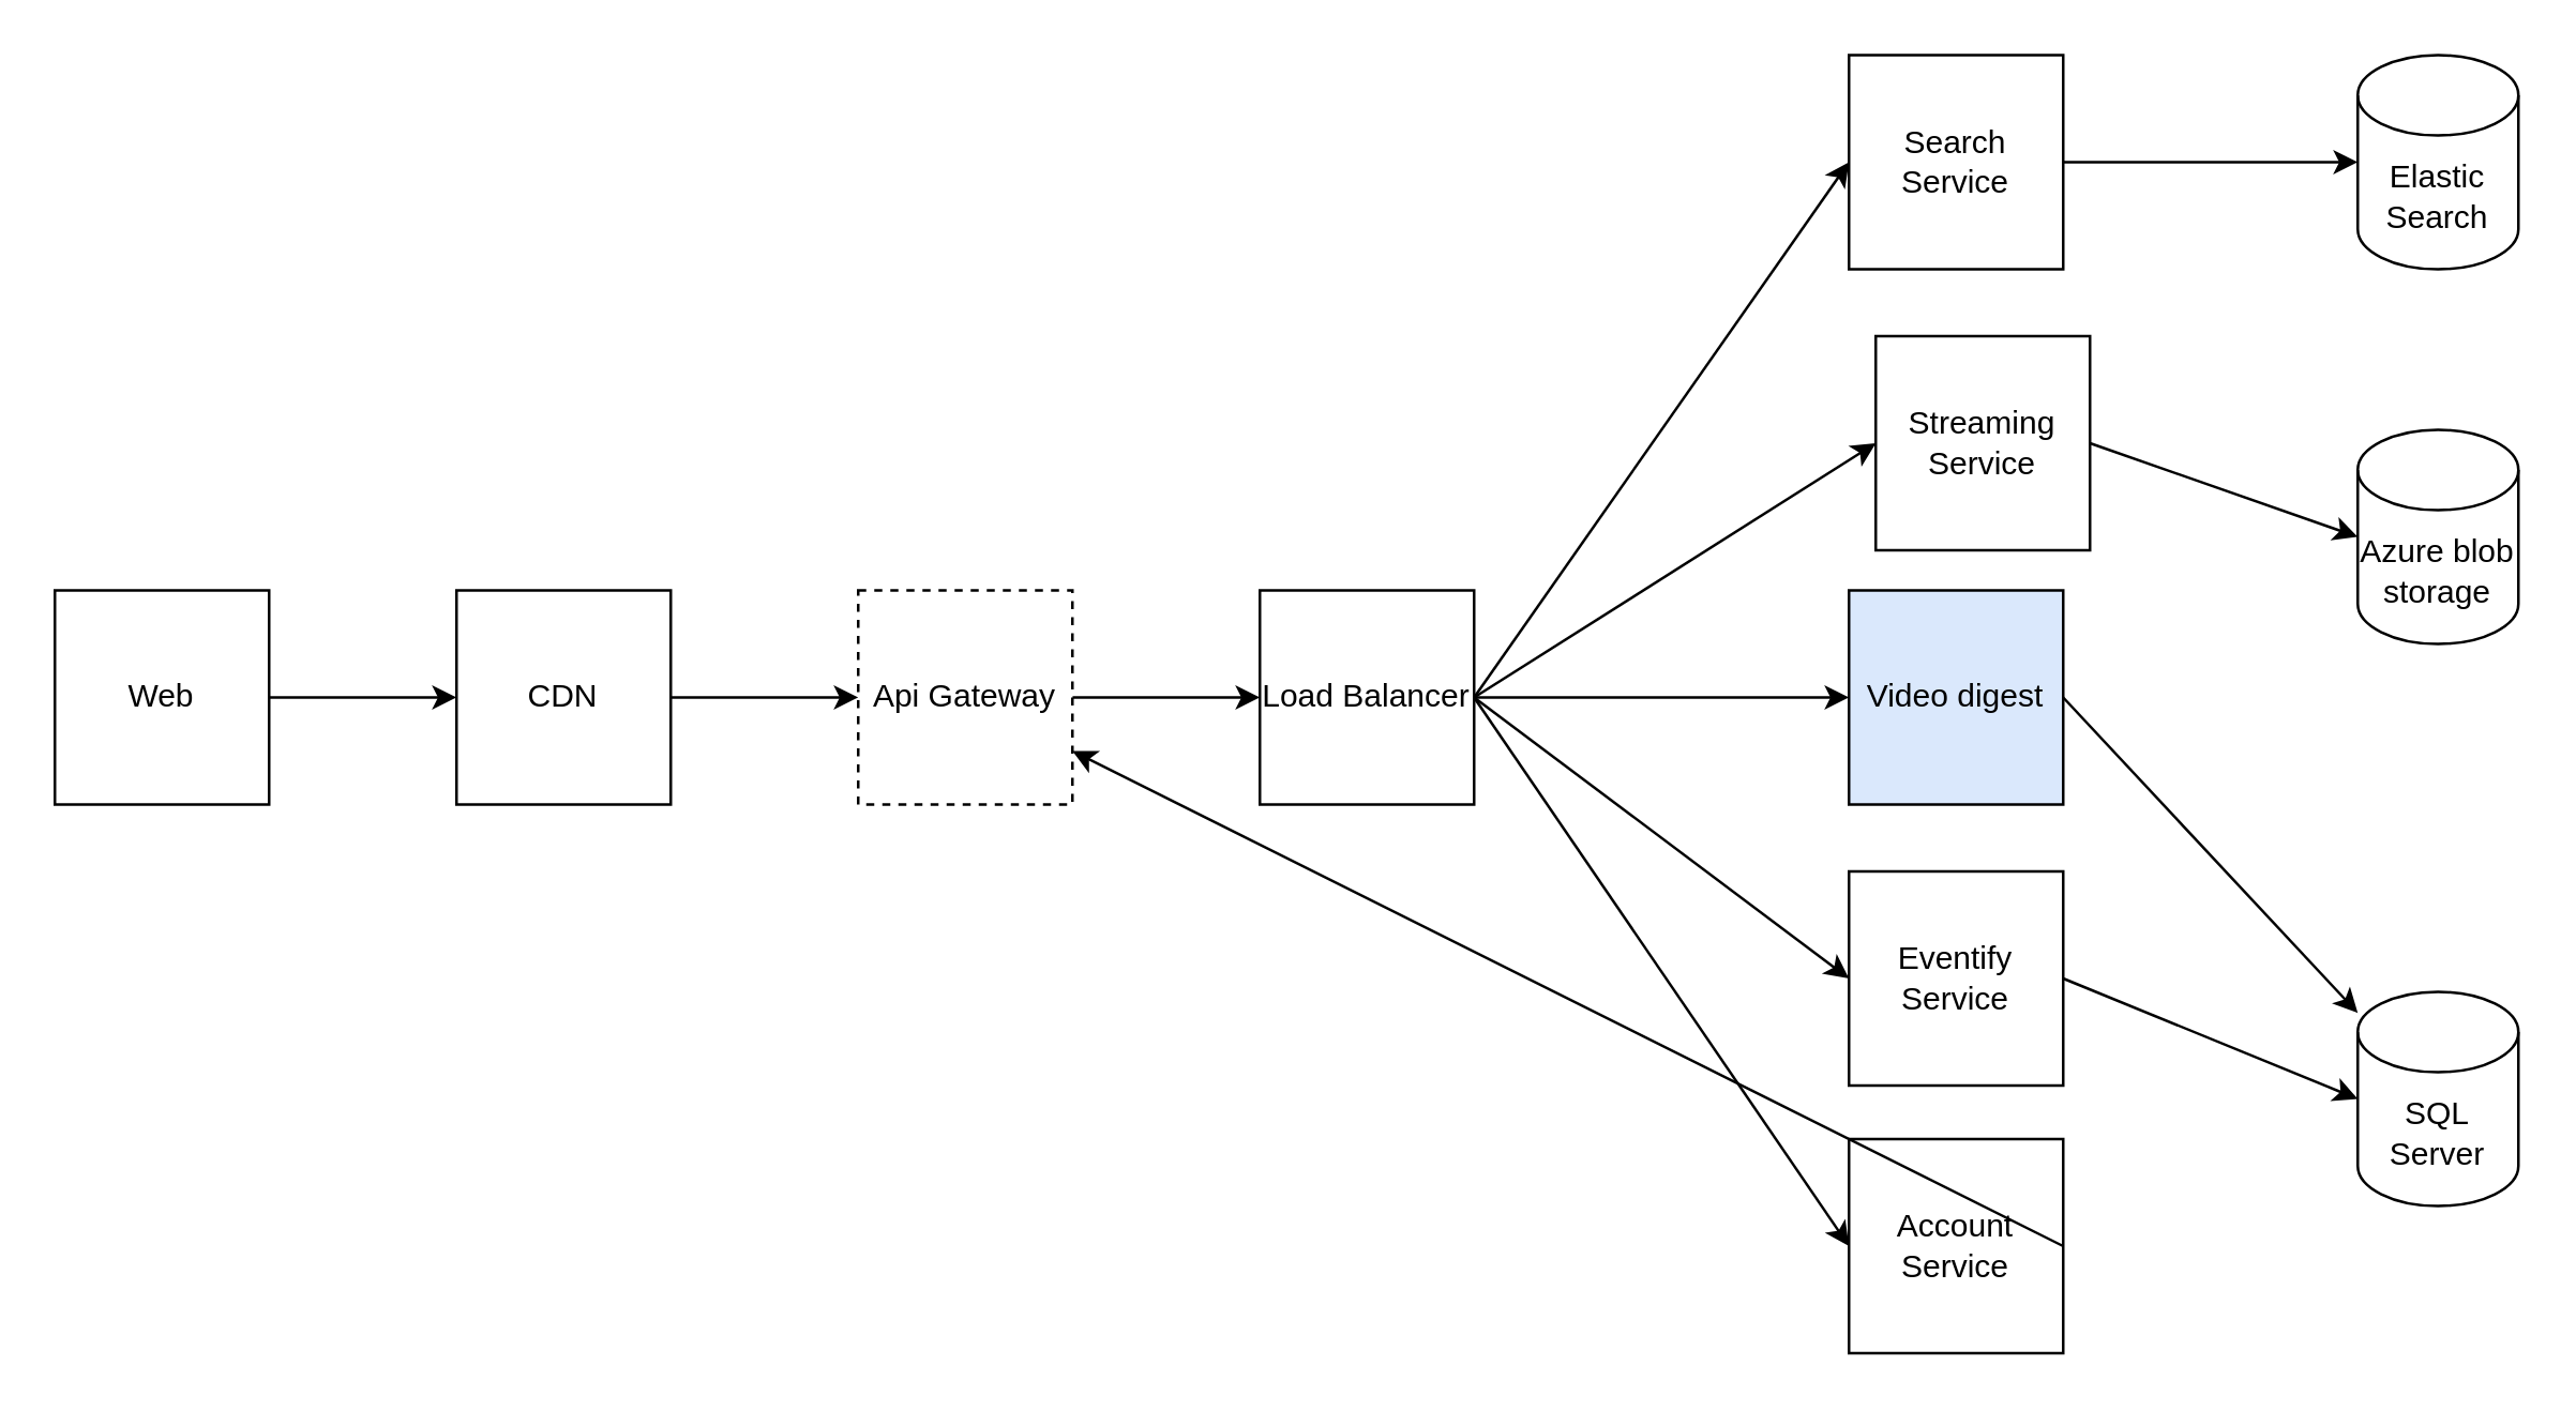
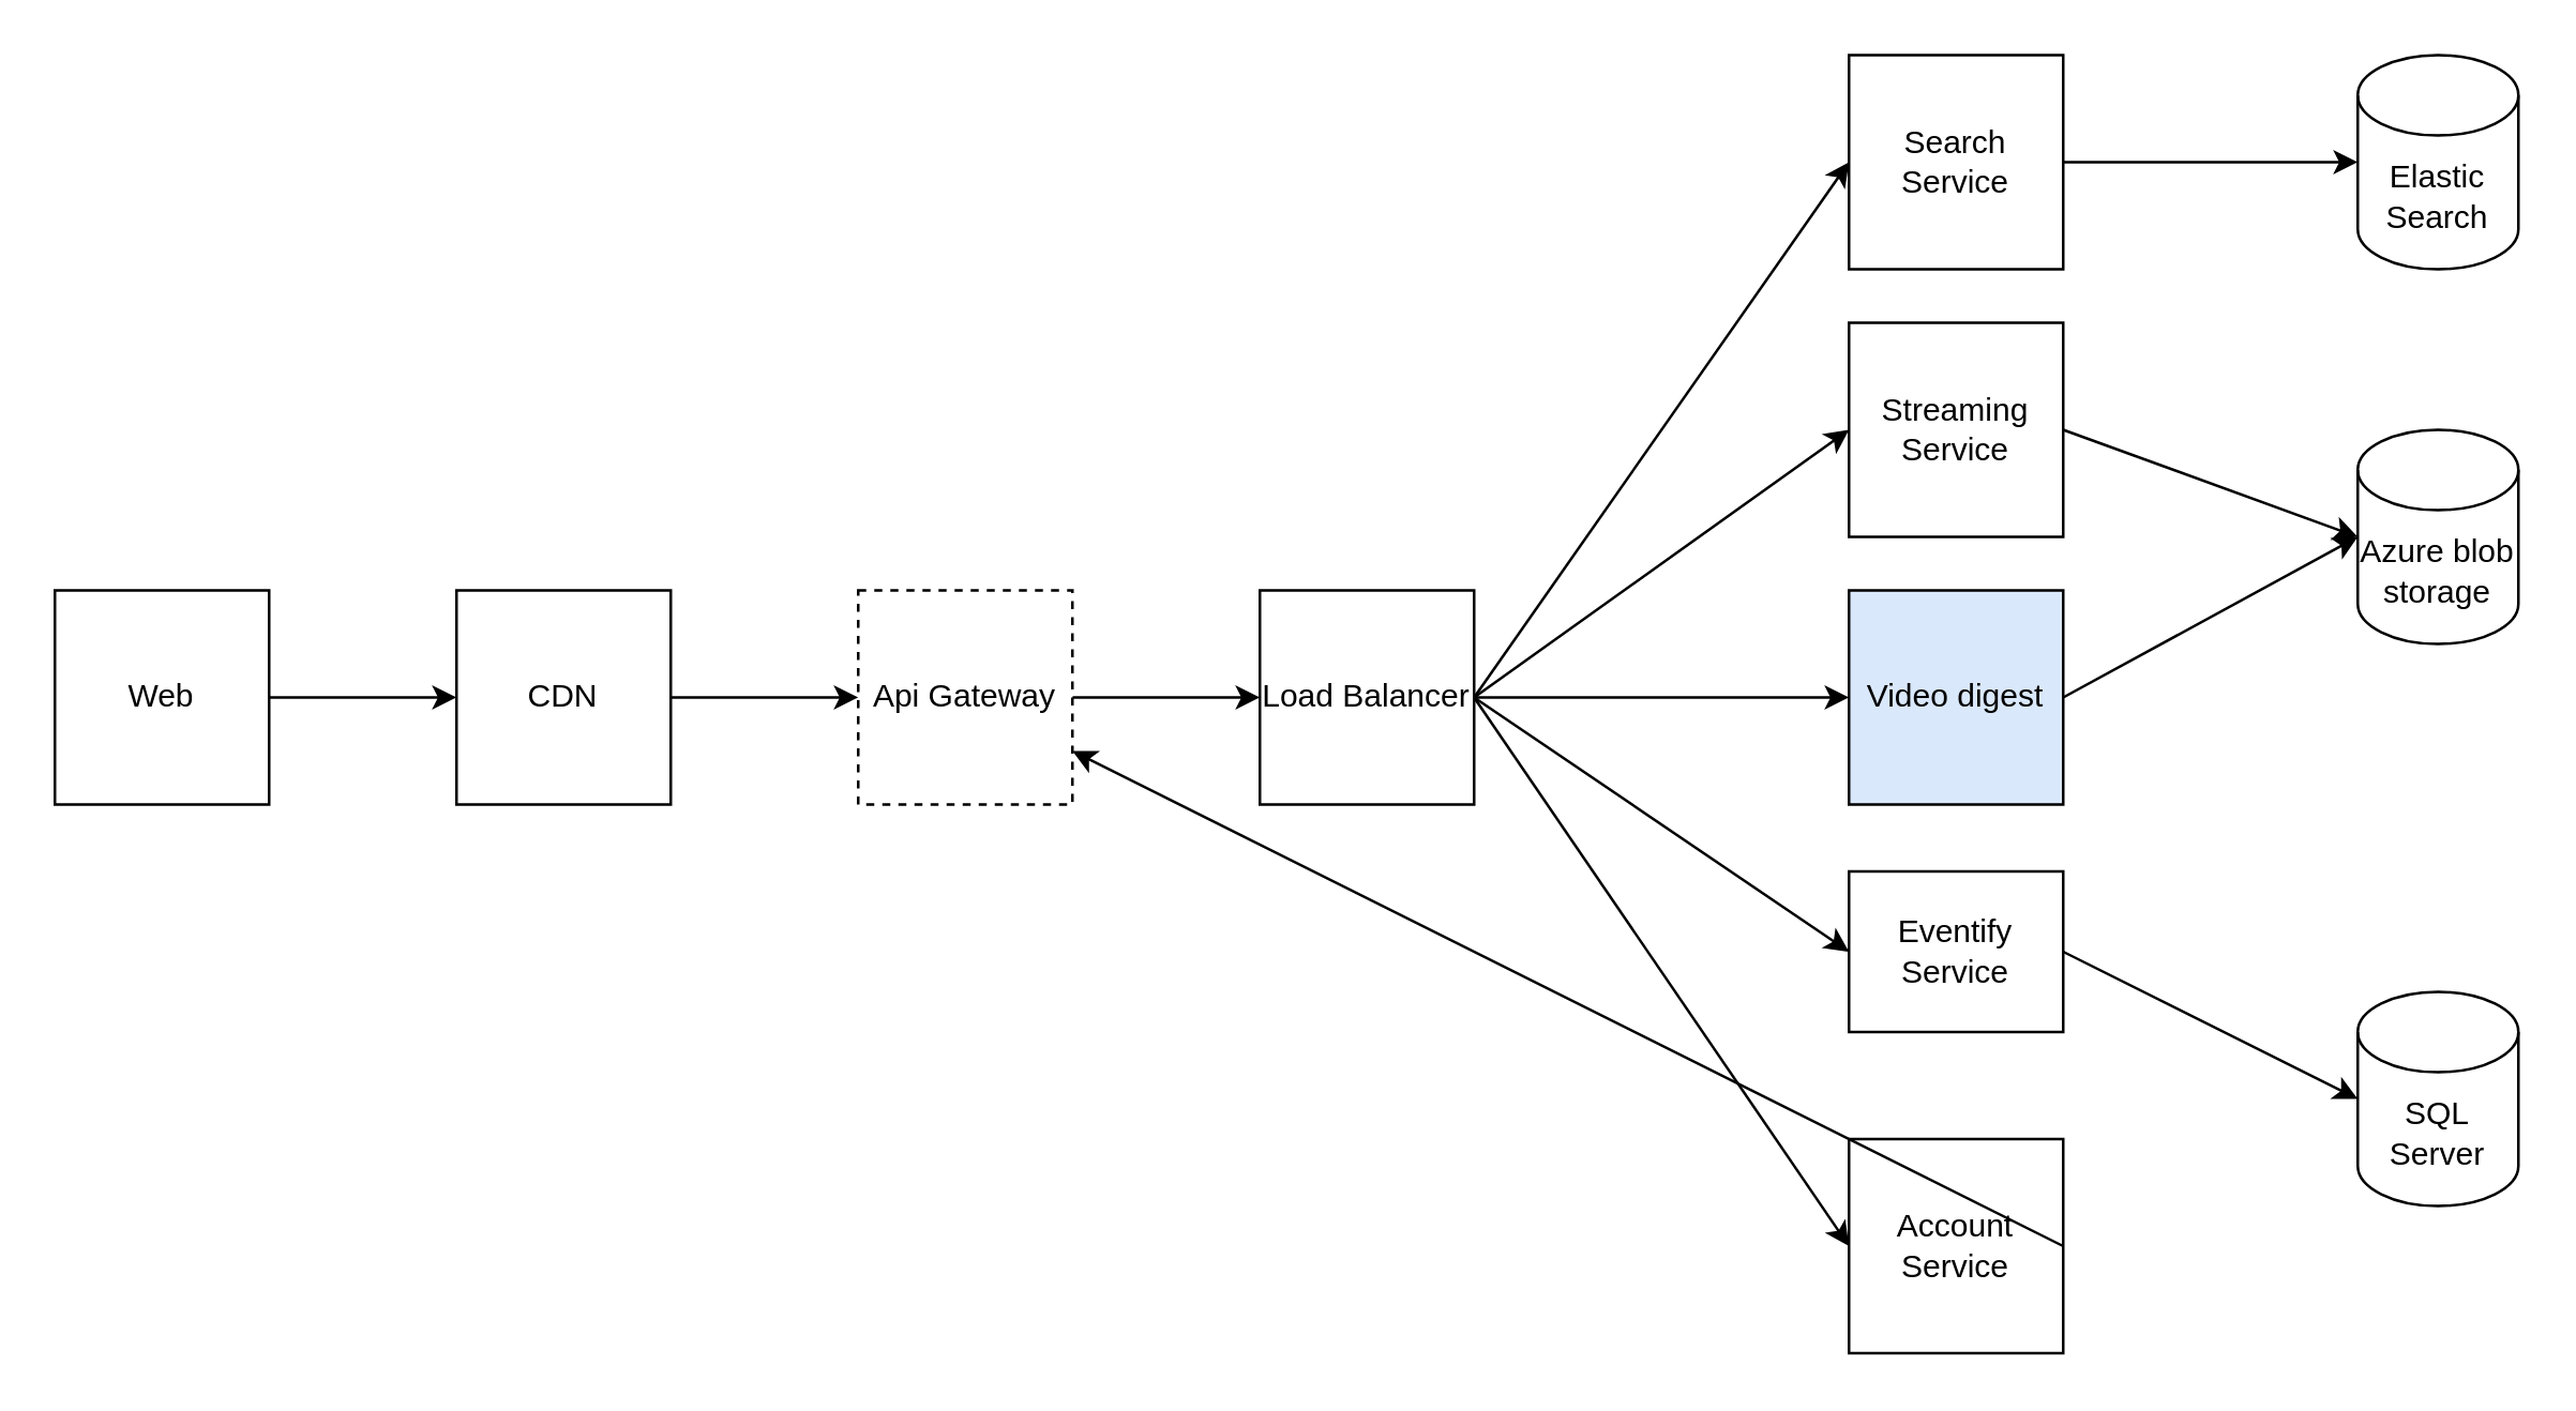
- <mxCell id="13" value="Streaming Service" style="whiteSpace=wrap;html=1;aspect=fixed;" parent="1" vertex="1"><mxGeometry x="700" y="125" width="80" height="80" as="geometry" /></mxCell>
+ <mxCell id="13" value="Streaming Service" style="whiteSpace=wrap;html=1;aspect=fixed;" parent="1" vertex="1"><mxGeometry x="690" y="120" width="80" height="80" as="geometry" /></mxCell>
- <mxCell id="24" style="rounded=0;orthogonalLoop=1;jettySize=auto;html=1;exitX=1;exitY=0.5;exitDx=0;exitDy=0;" edge="1" parent="1" source="15" target="14"><mxGeometry relative="1" as="geometry" /></mxCell>
+ <mxCell id="24" style="rounded=0;orthogonalLoop=1;jettySize=auto;html=1;exitX=1;exitY=0.5;exitDx=0;exitDy=0;entryX=0;entryY=0.5;entryDx=0;entryDy=0;entryPerimeter=0;" edge="1" parent="1" source="15" target="26"><mxGeometry relative="1" as="geometry" /></mxCell>
- <mxCell id="11" value="Eventify Service" style="whiteSpace=wrap;html=1;aspect=fixed;" parent="1" vertex="1"><mxGeometry x="690" y="325" width="80" height="80" as="geometry" /></mxCell>
+ <mxCell id="11" value="Eventify Service" style="whiteSpace=wrap;html=1;aspect=fixed;" parent="1" vertex="1"><mxGeometry x="690" y="325" width="80" height="60" as="geometry" /></mxCell>
